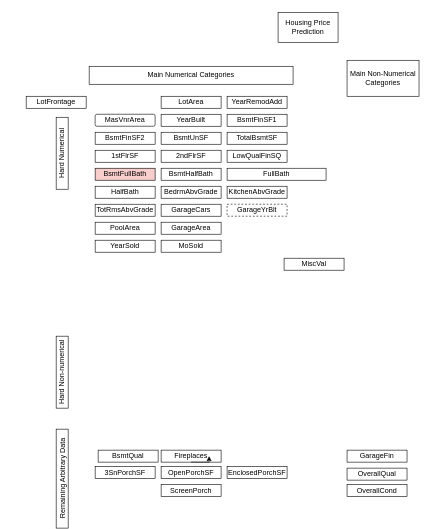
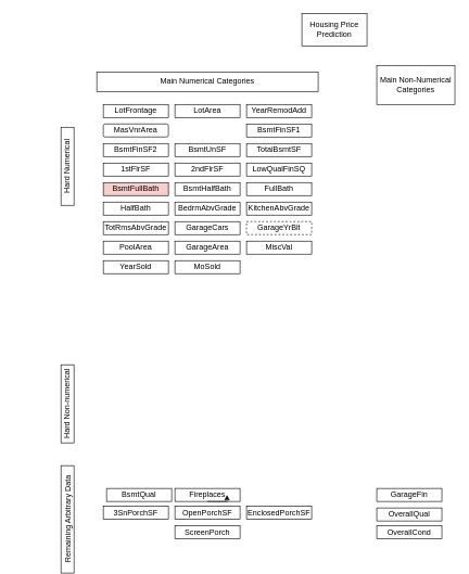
- <mxCell id="5" value="&lt;div&gt;LotFrontage&lt;/div&gt;" style="rounded=0;whiteSpace=wrap;html=1;" vertex="1" parent="1"><mxGeometry x="43" y="160" width="100" height="20" as="geometry" /></mxCell>
+ <mxCell id="5" value="&lt;div&gt;LotFrontage&lt;/div&gt;" style="rounded=0;whiteSpace=wrap;html=1;" vertex="1" parent="1"><mxGeometry x="158" y="160" width="100" height="20" as="geometry" /></mxCell>
- <mxCell id="12" value="YearBuilt" style="rounded=0;whiteSpace=wrap;html=1;" vertex="1" parent="1"><mxGeometry x="268" y="190" width="100" height="20" as="geometry" /></mxCell>
- <mxCell id="20" value="FullBath" style="rounded=0;whiteSpace=wrap;html=1;" vertex="1" parent="1"><mxGeometry x="378" y="280" width="165" height="20" as="geometry" /></mxCell>
+ <mxCell id="20" value="FullBath" style="rounded=0;whiteSpace=wrap;html=1;" vertex="1" parent="1"><mxGeometry x="378" y="280" width="100" height="20" as="geometry" /></mxCell>
- <mxCell id="33" value="MiscVal" style="rounded=0;whiteSpace=wrap;html=1;" vertex="1" parent="1"><mxGeometry x="473" y="430" width="100" height="20" as="geometry" /></mxCell>
+ <mxCell id="33" value="MiscVal" style="rounded=0;whiteSpace=wrap;html=1;" vertex="1" parent="1"><mxGeometry x="378" y="370" width="100" height="20" as="geometry" /></mxCell>
